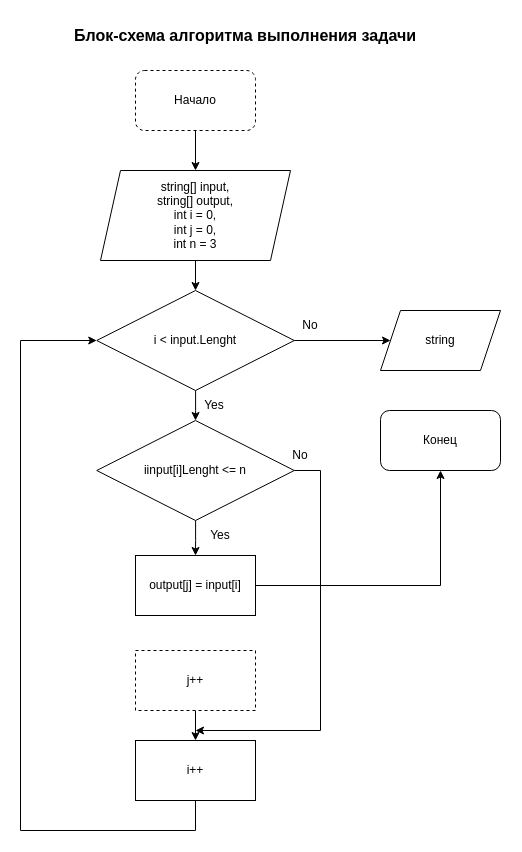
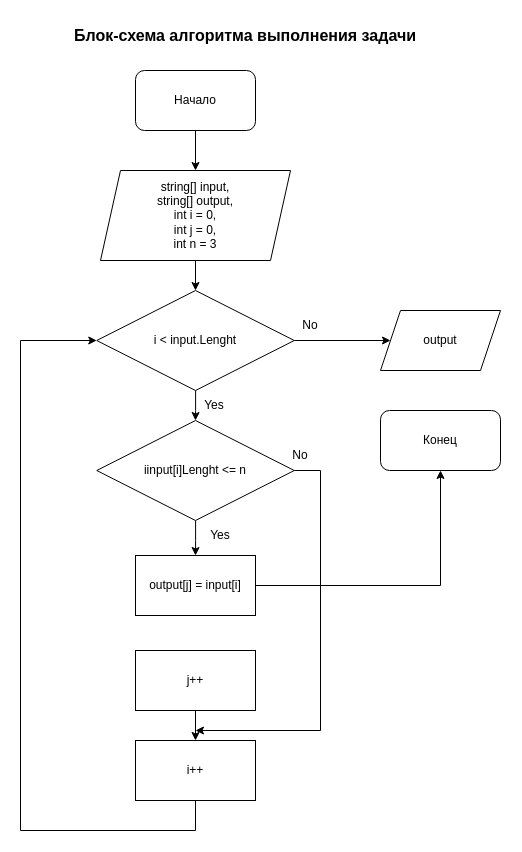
- <mxCell id="3" value="Начало" style="rounded=1;whiteSpace=wrap;html=1;dashed=1;" vertex="1" parent="1"><mxGeometry x="135" y="70" width="120" height="60" as="geometry" /></mxCell>
+ <mxCell id="3" value="Начало" style="rounded=1;whiteSpace=wrap;html=1;" vertex="1" parent="1"><mxGeometry x="135" y="70" width="120" height="60" as="geometry" /></mxCell>
- <mxCell id="22" value="string" style="shape=parallelogram;perimeter=parallelogramPerimeter;whiteSpace=wrap;html=1;fixedSize=1;" vertex="1" parent="1"><mxGeometry x="380" y="310" width="120" height="60" as="geometry" /></mxCell>
+ <mxCell id="22" value="output" style="shape=parallelogram;perimeter=parallelogramPerimeter;whiteSpace=wrap;html=1;fixedSize=1;" vertex="1" parent="1"><mxGeometry x="380" y="310" width="120" height="60" as="geometry" /></mxCell>
- <mxCell id="15" value="j++" style="rounded=0;whiteSpace=wrap;html=1;dashed=1;" vertex="1" parent="1"><mxGeometry x="135" y="650" width="120" height="60" as="geometry" /></mxCell>
+ <mxCell id="15" value="j++" style="rounded=0;whiteSpace=wrap;html=1;" vertex="1" parent="1"><mxGeometry x="135" y="650" width="120" height="60" as="geometry" /></mxCell>
